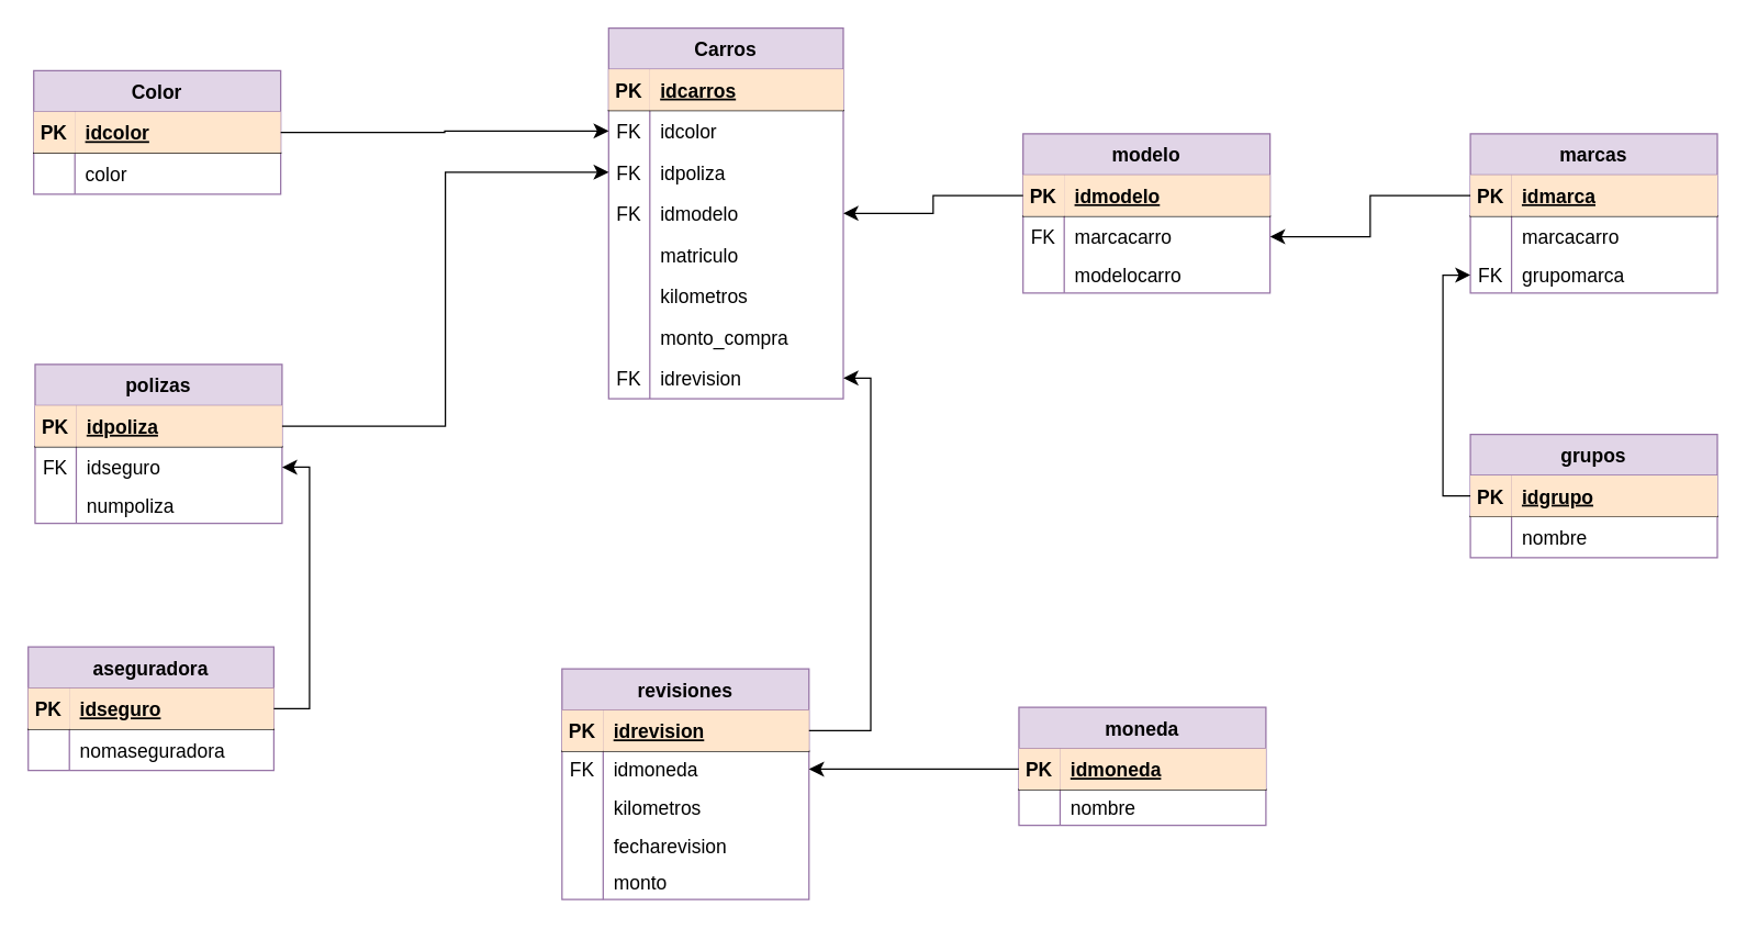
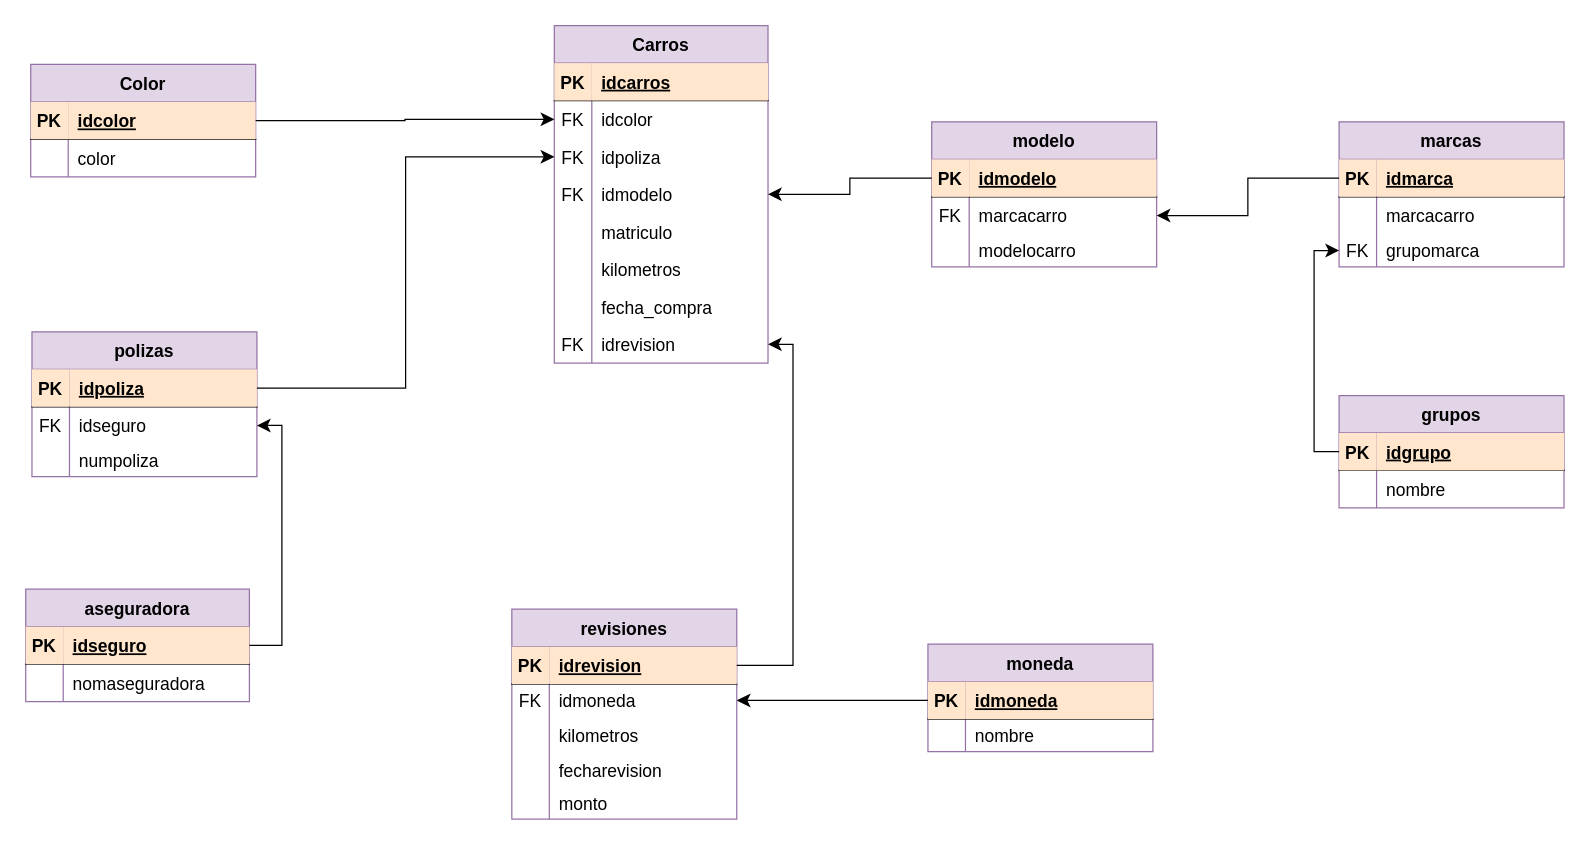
- <mxCell id="23" value="monto_compra" style="shape=partialRectangle;connectable=0;fillColor=none;top=0;left=0;bottom=0;right=0;align=left;spacingLeft=6;overflow=hidden;fontSize=14;" parent="21" vertex="1"><mxGeometry x="30" width="141" height="30" as="geometry"><mxRectangle width="141" height="30" as="alternateBounds" /></mxGeometry></mxCell>
+ <mxCell id="23" value="fecha_compra" style="shape=partialRectangle;connectable=0;fillColor=none;top=0;left=0;bottom=0;right=0;align=left;spacingLeft=6;overflow=hidden;fontSize=14;" parent="21" vertex="1"><mxGeometry x="30" width="141" height="30" as="geometry"><mxRectangle width="141" height="30" as="alternateBounds" /></mxGeometry></mxCell>
